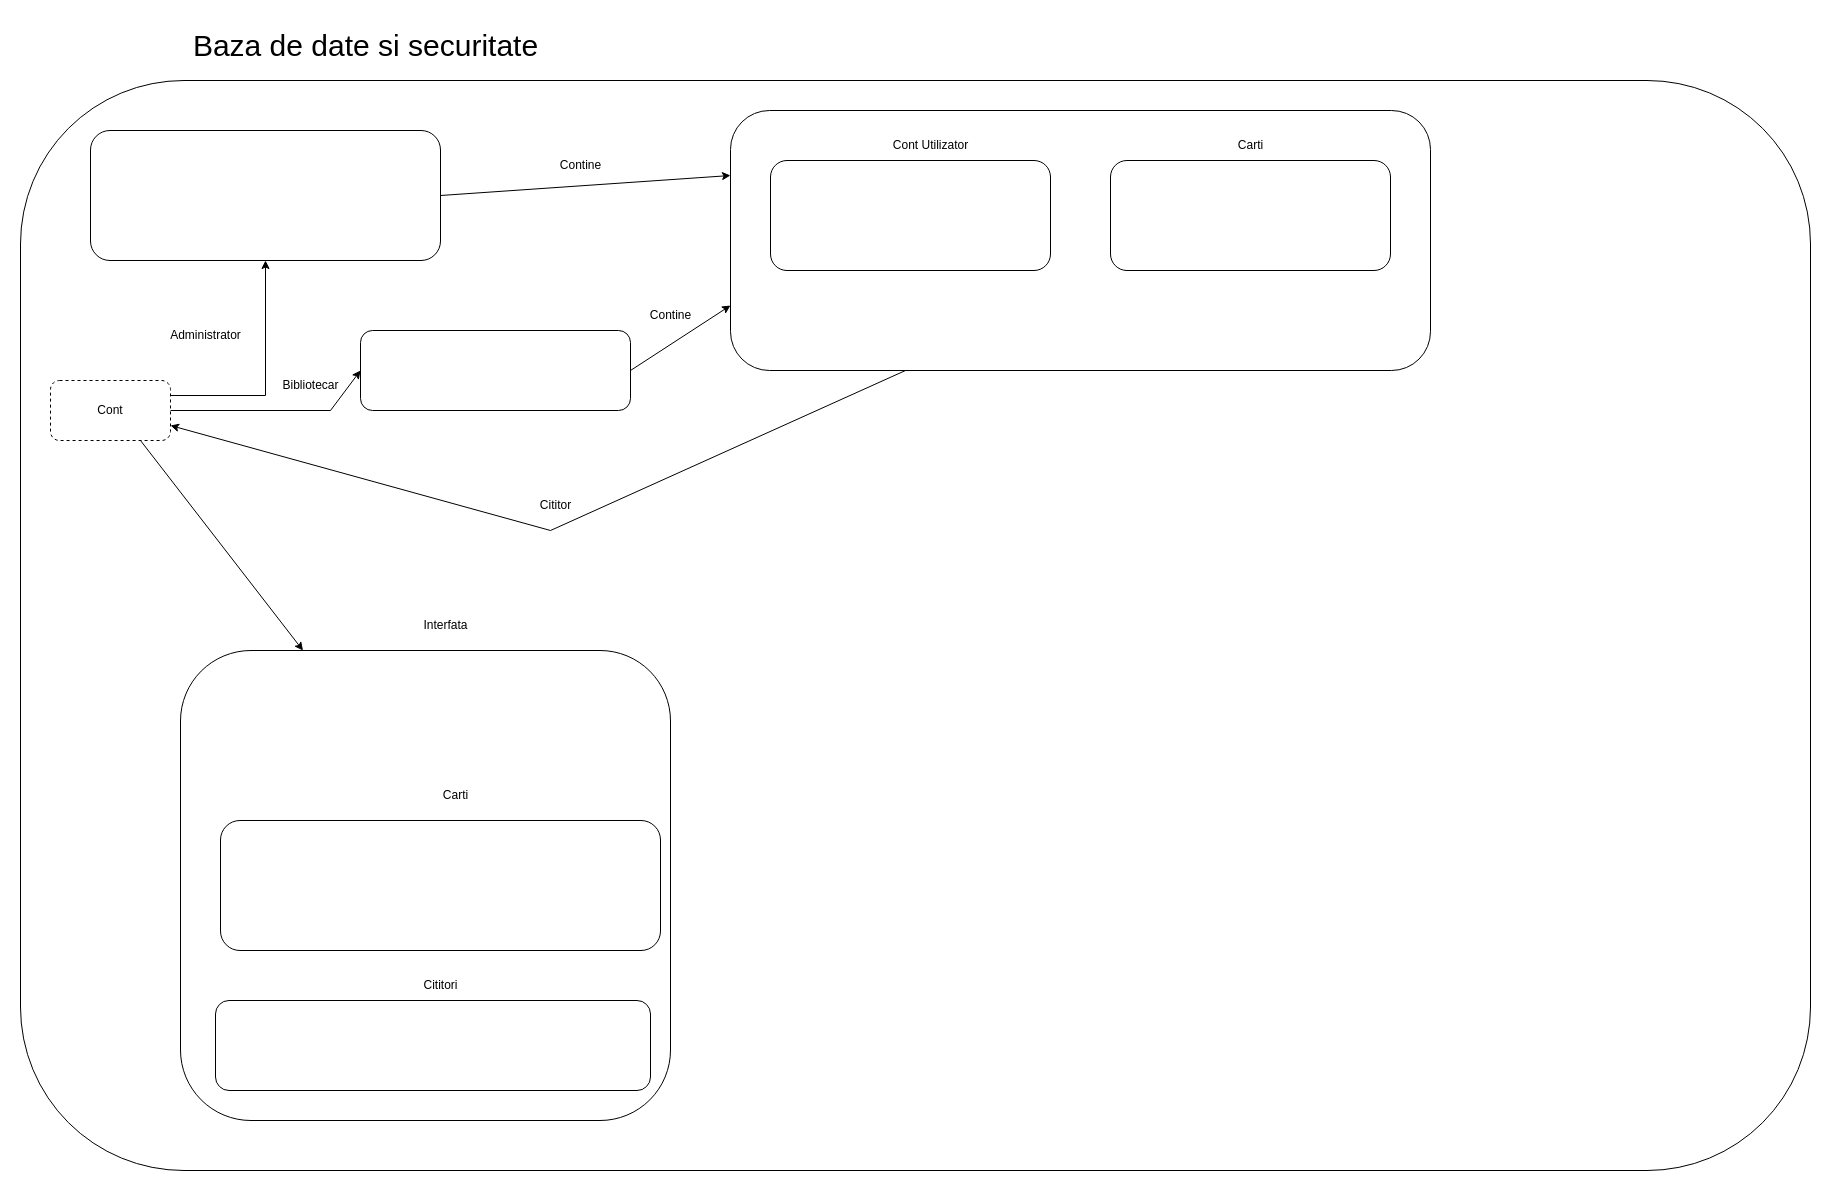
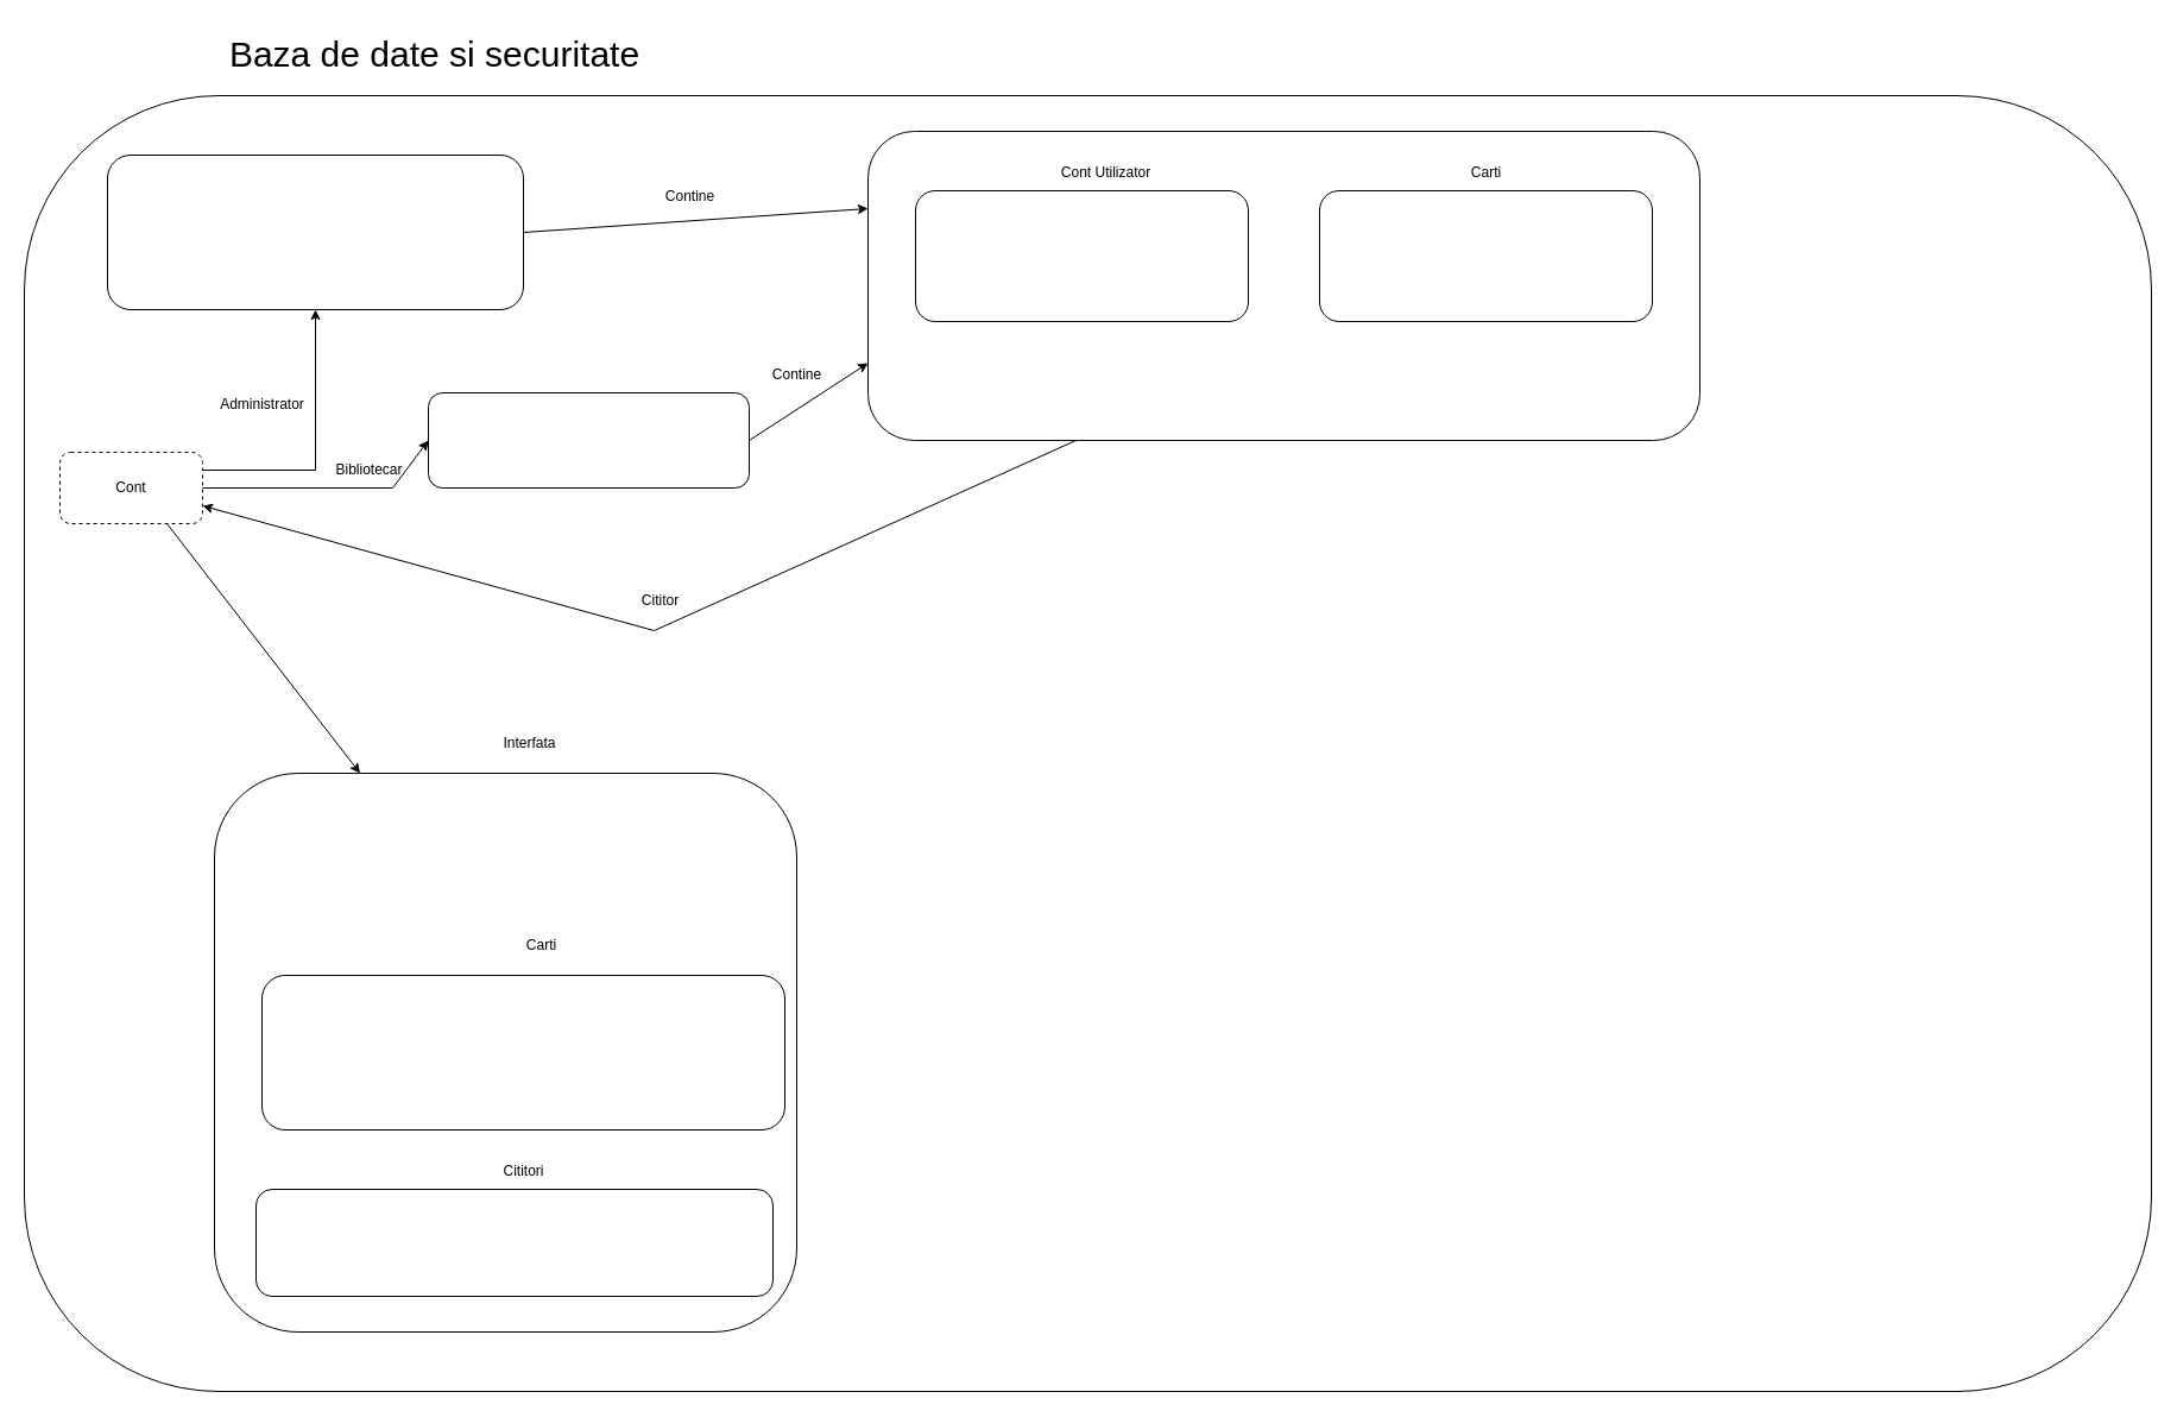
- <mxCell id="5" value="Administrator" style="text;html=1;align=center;verticalAlign=middle;resizable=0;points=[];autosize=1;strokeColor=none;fillColor=none;" vertex="1" parent="1"><mxGeometry x="160" y="320" width="90" height="30" as="geometry" /></mxCell>
+ <mxCell id="5" value="Administrator" style="text;html=1;align=center;verticalAlign=middle;resizable=0;points=[];autosize=1;strokeColor=none;fillColor=none;" vertex="1" parent="1"><mxGeometry x="175" y="325" width="90" height="30" as="geometry" /></mxCell>
- <mxCell id="22" value="Bibliotecar" style="text;html=1;align=center;verticalAlign=middle;resizable=0;points=[];autosize=1;strokeColor=none;fillColor=none;" vertex="1" parent="1"><mxGeometry x="270" y="370" width="80" height="30" as="geometry" /></mxCell>
+ <mxCell id="22" value="Bibliotecar" style="text;html=1;align=center;verticalAlign=middle;resizable=0;points=[];autosize=1;strokeColor=none;fillColor=none;" vertex="1" parent="1"><mxGeometry x="270" y="380" width="80" height="30" as="geometry" /></mxCell>
